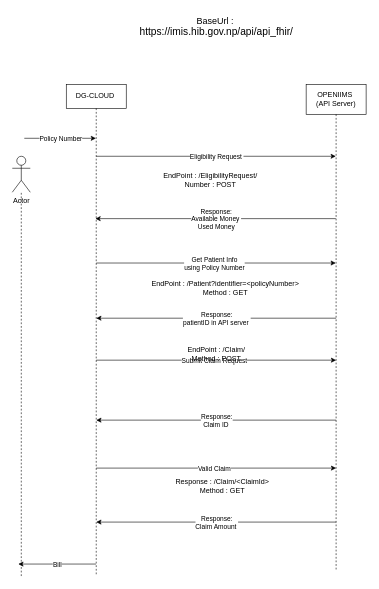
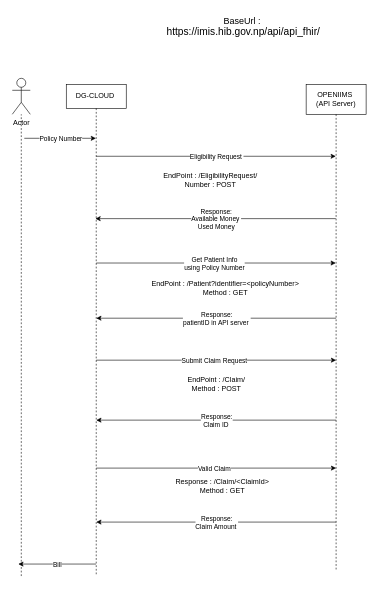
- <mxCell id="11" value="&lt;font style=&quot;font-size: 15px;&quot;&gt;BaseUrl :&amp;nbsp;&lt;/font&gt;&lt;br&gt;&lt;font style=&quot;font-size: 17px;&quot;&gt;https://imis.hib.gov.np/api/api_fhir/&lt;/font&gt;" style="text;html=1;align=center;verticalAlign=middle;resizable=0;points=[];autosize=1;strokeColor=none;fillColor=none;" vertex="1" parent="1"><mxGeometry x="220" y="20" width="280" height="50" as="geometry" /></mxCell>
+ <mxCell id="11" value="&lt;font style=&quot;font-size: 15px;&quot;&gt;BaseUrl :&amp;nbsp;&lt;/font&gt;&lt;br&gt;&lt;font style=&quot;font-size: 17px;&quot;&gt;https://imis.hib.gov.np/api/api_fhir/&lt;/font&gt;" style="text;html=1;align=center;verticalAlign=middle;resizable=0;points=[];autosize=1;strokeColor=none;fillColor=none;" vertex="1" parent="1"><mxGeometry x="265" y="20" width="280" height="50" as="geometry" /></mxCell>
- <mxCell id="4" value="Actor" style="shape=umlActor;verticalLabelPosition=bottom;verticalAlign=top;html=1;outlineConnect=0;" parent="1" vertex="1"><mxGeometry x="20" y="260" width="30" height="60" as="geometry" /></mxCell>
+ <mxCell id="4" value="Actor" style="shape=umlActor;verticalLabelPosition=bottom;verticalAlign=top;html=1;outlineConnect=0;" parent="1" vertex="1"><mxGeometry x="20" y="130" width="30" height="60" as="geometry" /></mxCell>
- <mxCell id="21" value="EndPoint : /Claim/&lt;br&gt;Method : POST" style="text;html=1;align=center;verticalAlign=middle;resizable=0;points=[];autosize=1;strokeColor=none;fillColor=none;" vertex="1" parent="1"><mxGeometry x="300" y="570" width="120" height="40" as="geometry" /></mxCell>
+ <mxCell id="21" value="EndPoint : /Claim/&lt;br&gt;Method : POST" style="text;html=1;align=center;verticalAlign=middle;resizable=0;points=[];autosize=1;strokeColor=none;fillColor=none;" vertex="1" parent="1"><mxGeometry x="300" y="620" width="120" height="40" as="geometry" /></mxCell>
